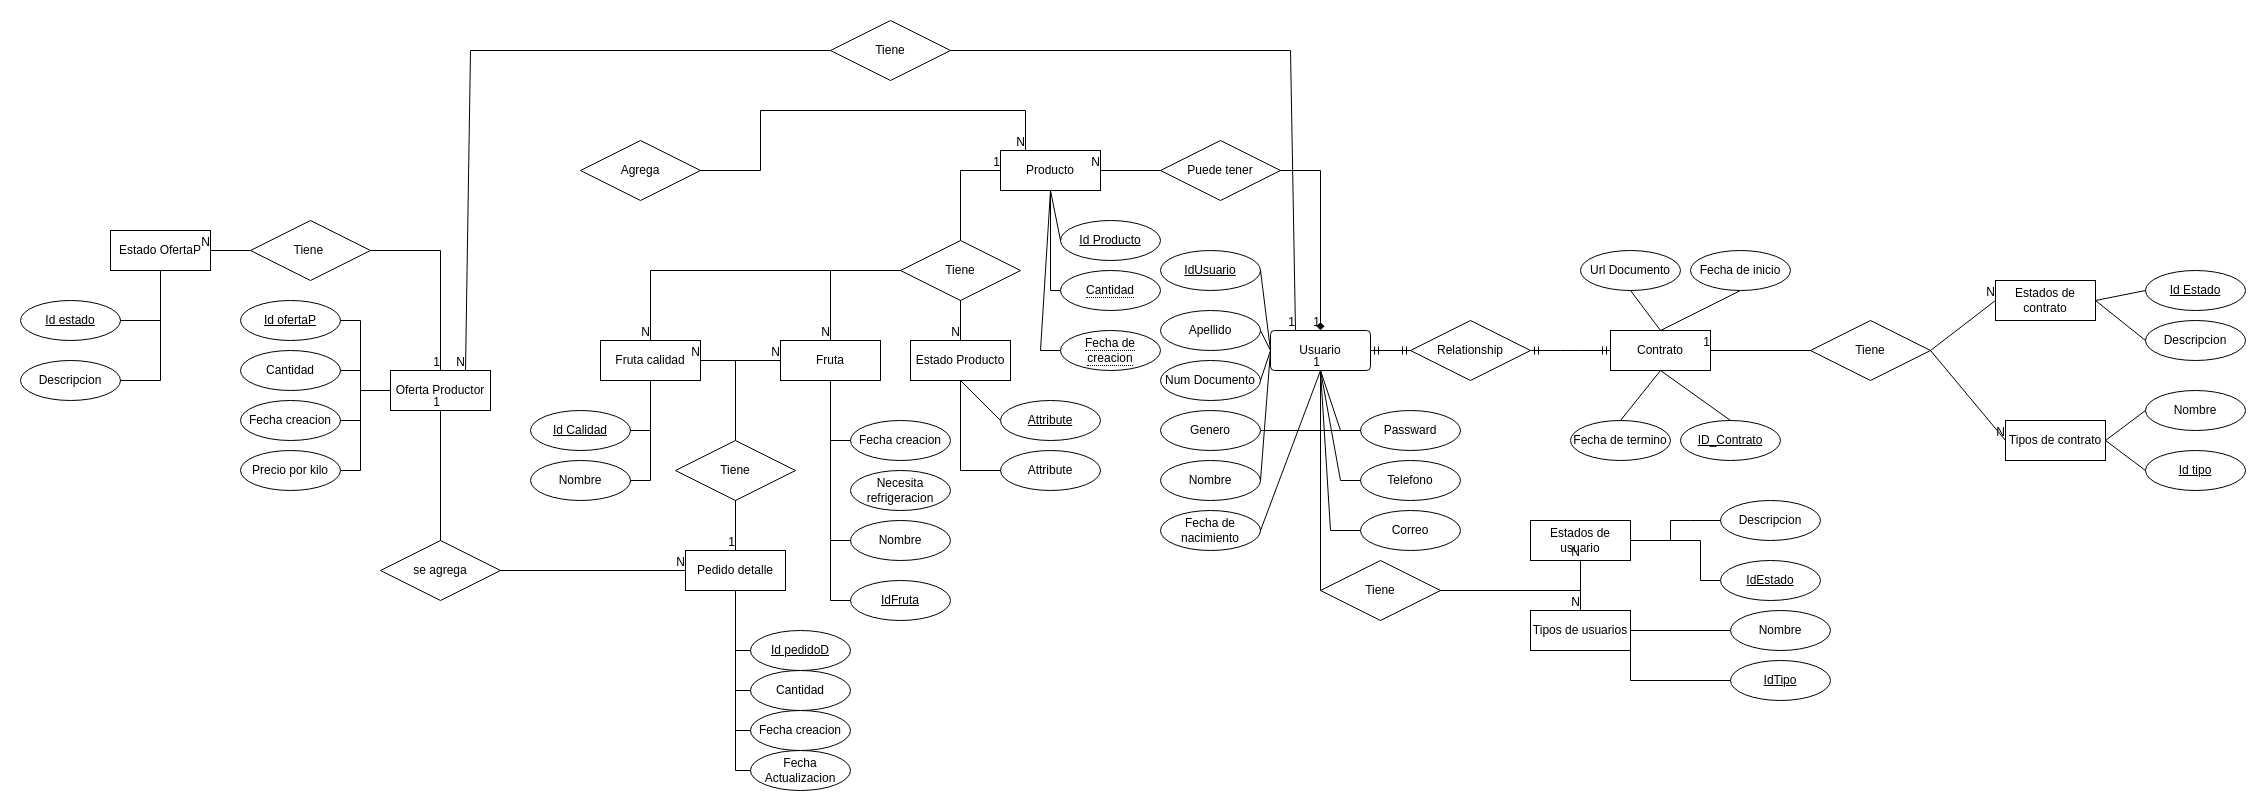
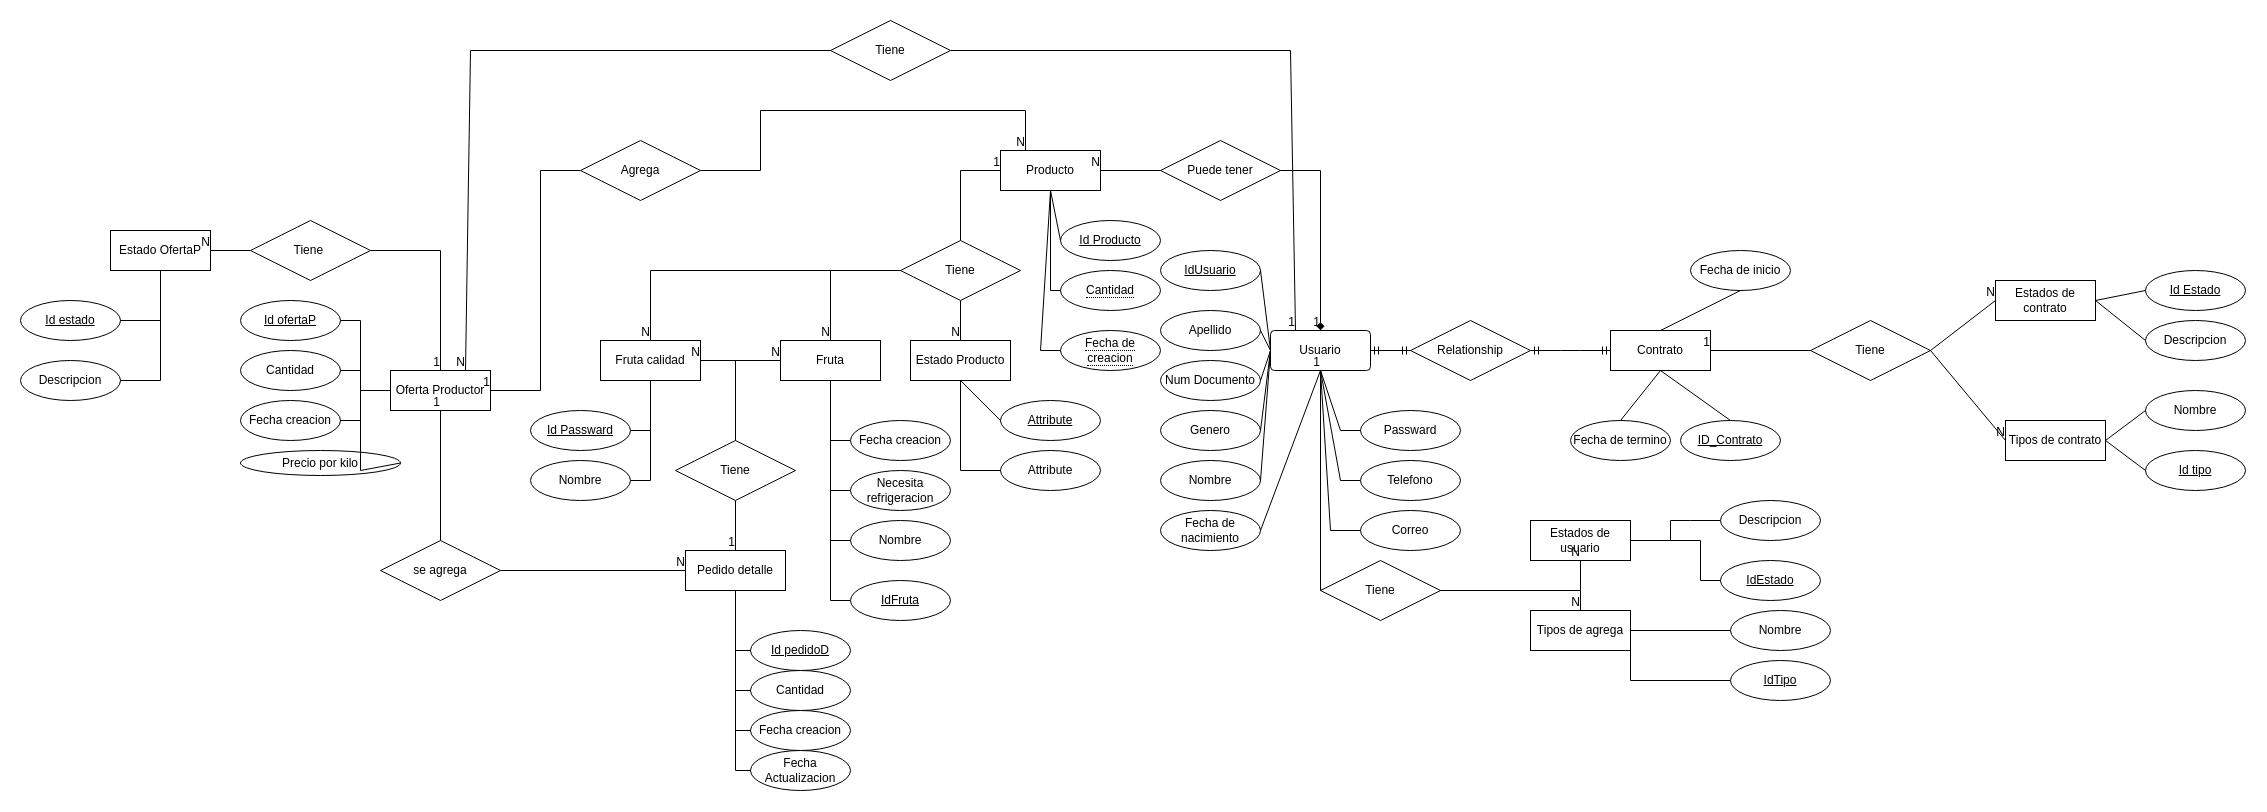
- <mxCell id="9" value="Url Documento" style="ellipse;whiteSpace=wrap;html=1;align=center;" vertex="1" parent="1"><mxGeometry x="1580" y="250" width="100" height="40" as="geometry" /></mxCell>
+ <mxCell id="149" value="" style="endArrow=none;html=1;rounded=0;entryX=1;entryY=0.5;entryDx=0;entryDy=0;exitX=0;exitY=0.5;exitDx=0;exitDy=0;" edge="1" parent="1" source="148" target="124"><mxGeometry relative="1" as="geometry"><mxPoint x="490" y="140" as="sourcePoint" /><mxPoint x="520" y="370" as="targetPoint" /><Array as="points"><mxPoint x="540" y="170" /><mxPoint x="540" y="390" /></Array></mxGeometry></mxCell>
+ <mxCell id="150" value="1" style="resizable=0;html=1;align=right;verticalAlign=bottom;" connectable="0" vertex="1" parent="149"><mxGeometry x="1" relative="1" as="geometry" /></mxCell>
- <mxCell id="25" value="" style="endArrow=none;html=1;rounded=0;exitX=0.5;exitY=1;exitDx=0;exitDy=0;entryX=0.5;entryY=0;entryDx=0;entryDy=0;" edge="1" parent="1" source="9" target="2"><mxGeometry relative="1" as="geometry"><mxPoint x="2070" y="270" as="sourcePoint" /><mxPoint x="1980" y="310" as="targetPoint" /></mxGeometry></mxCell>
- <mxCell id="104" value="Id Calidad" style="ellipse;whiteSpace=wrap;html=1;align=center;fontStyle=4;" vertex="1" parent="1"><mxGeometry x="530" y="410" width="100" height="40" as="geometry" /></mxCell>
+ <mxCell id="104" value="Id Passward" style="ellipse;whiteSpace=wrap;html=1;align=center;fontStyle=4;" vertex="1" parent="1"><mxGeometry x="530" y="410" width="100" height="40" as="geometry" /></mxCell>
- <mxCell id="59" value="" style="endArrow=none;html=1;rounded=0;exitX=1;exitY=0.5;exitDx=0;exitDy=0;" edge="1" parent="1" source="49" target="55"><mxGeometry relative="1" as="geometry"><mxPoint x="1260" y="400" as="sourcePoint" /><mxPoint x="1280" y="360" as="targetPoint" /></mxGeometry></mxCell>
+ <mxCell id="59" value="" style="endArrow=none;html=1;rounded=0;entryX=0;entryY=0.5;entryDx=0;entryDy=0;exitX=1;exitY=0.5;exitDx=0;exitDy=0;" edge="1" parent="1" source="49" target="29"><mxGeometry relative="1" as="geometry"><mxPoint x="1260" y="400" as="sourcePoint" /><mxPoint x="1280" y="360" as="targetPoint" /></mxGeometry></mxCell>
- <mxCell id="132" value="Precio por kilo" style="ellipse;whiteSpace=wrap;html=1;align=center;" vertex="1" parent="1"><mxGeometry x="240" y="450" width="100" height="40" as="geometry" /></mxCell>
+ <mxCell id="132" value="Precio por kilo" style="ellipse;whiteSpace=wrap;html=1;align=center;" vertex="1" parent="1"><mxGeometry x="240" y="450" width="160" height="25" as="geometry" /></mxCell>
+ <mxCell id="99" value="" style="endArrow=none;html=1;rounded=0;exitX=0.5;exitY=1;exitDx=0;exitDy=0;entryX=0;entryY=0.5;entryDx=0;entryDy=0;" edge="1" parent="1" source="89" target="95"><mxGeometry relative="1" as="geometry"><mxPoint x="840" y="699" as="sourcePoint" /><mxPoint x="830" y="610" as="targetPoint" /><Array as="points"><mxPoint x="830" y="490" /></Array></mxGeometry></mxCell>
- <mxCell id="31" value="Tipos de usuarios" style="whiteSpace=wrap;html=1;align=center;" vertex="1" parent="1"><mxGeometry x="1530" y="610" width="100" height="40" as="geometry" /></mxCell>
+ <mxCell id="31" value="Tipos de agrega" style="whiteSpace=wrap;html=1;align=center;" vertex="1" parent="1"><mxGeometry x="1530" y="610" width="100" height="40" as="geometry" /></mxCell>
